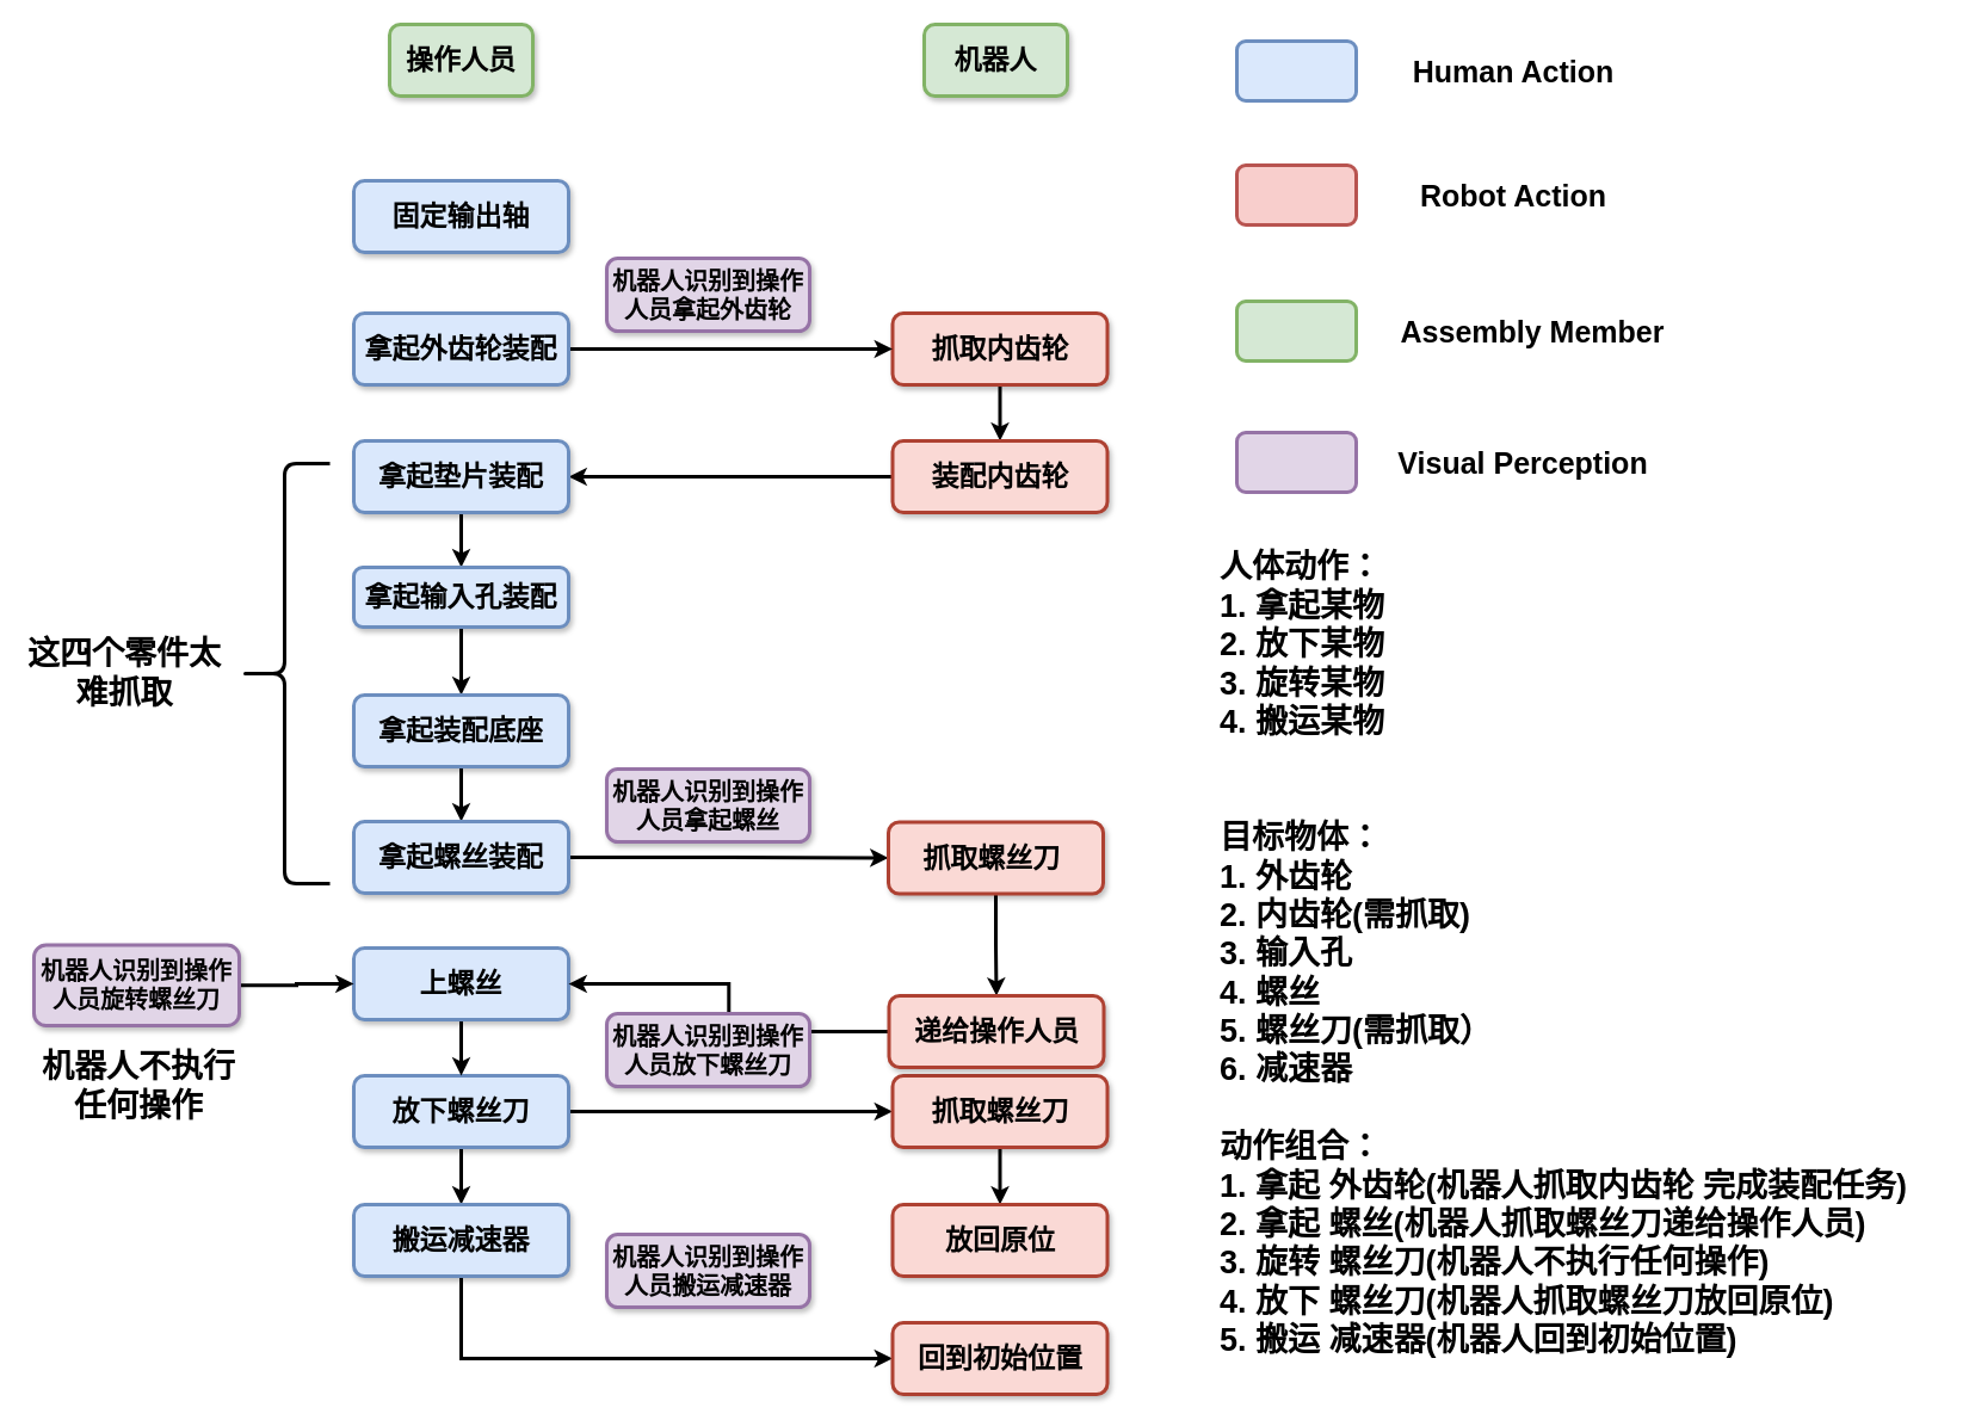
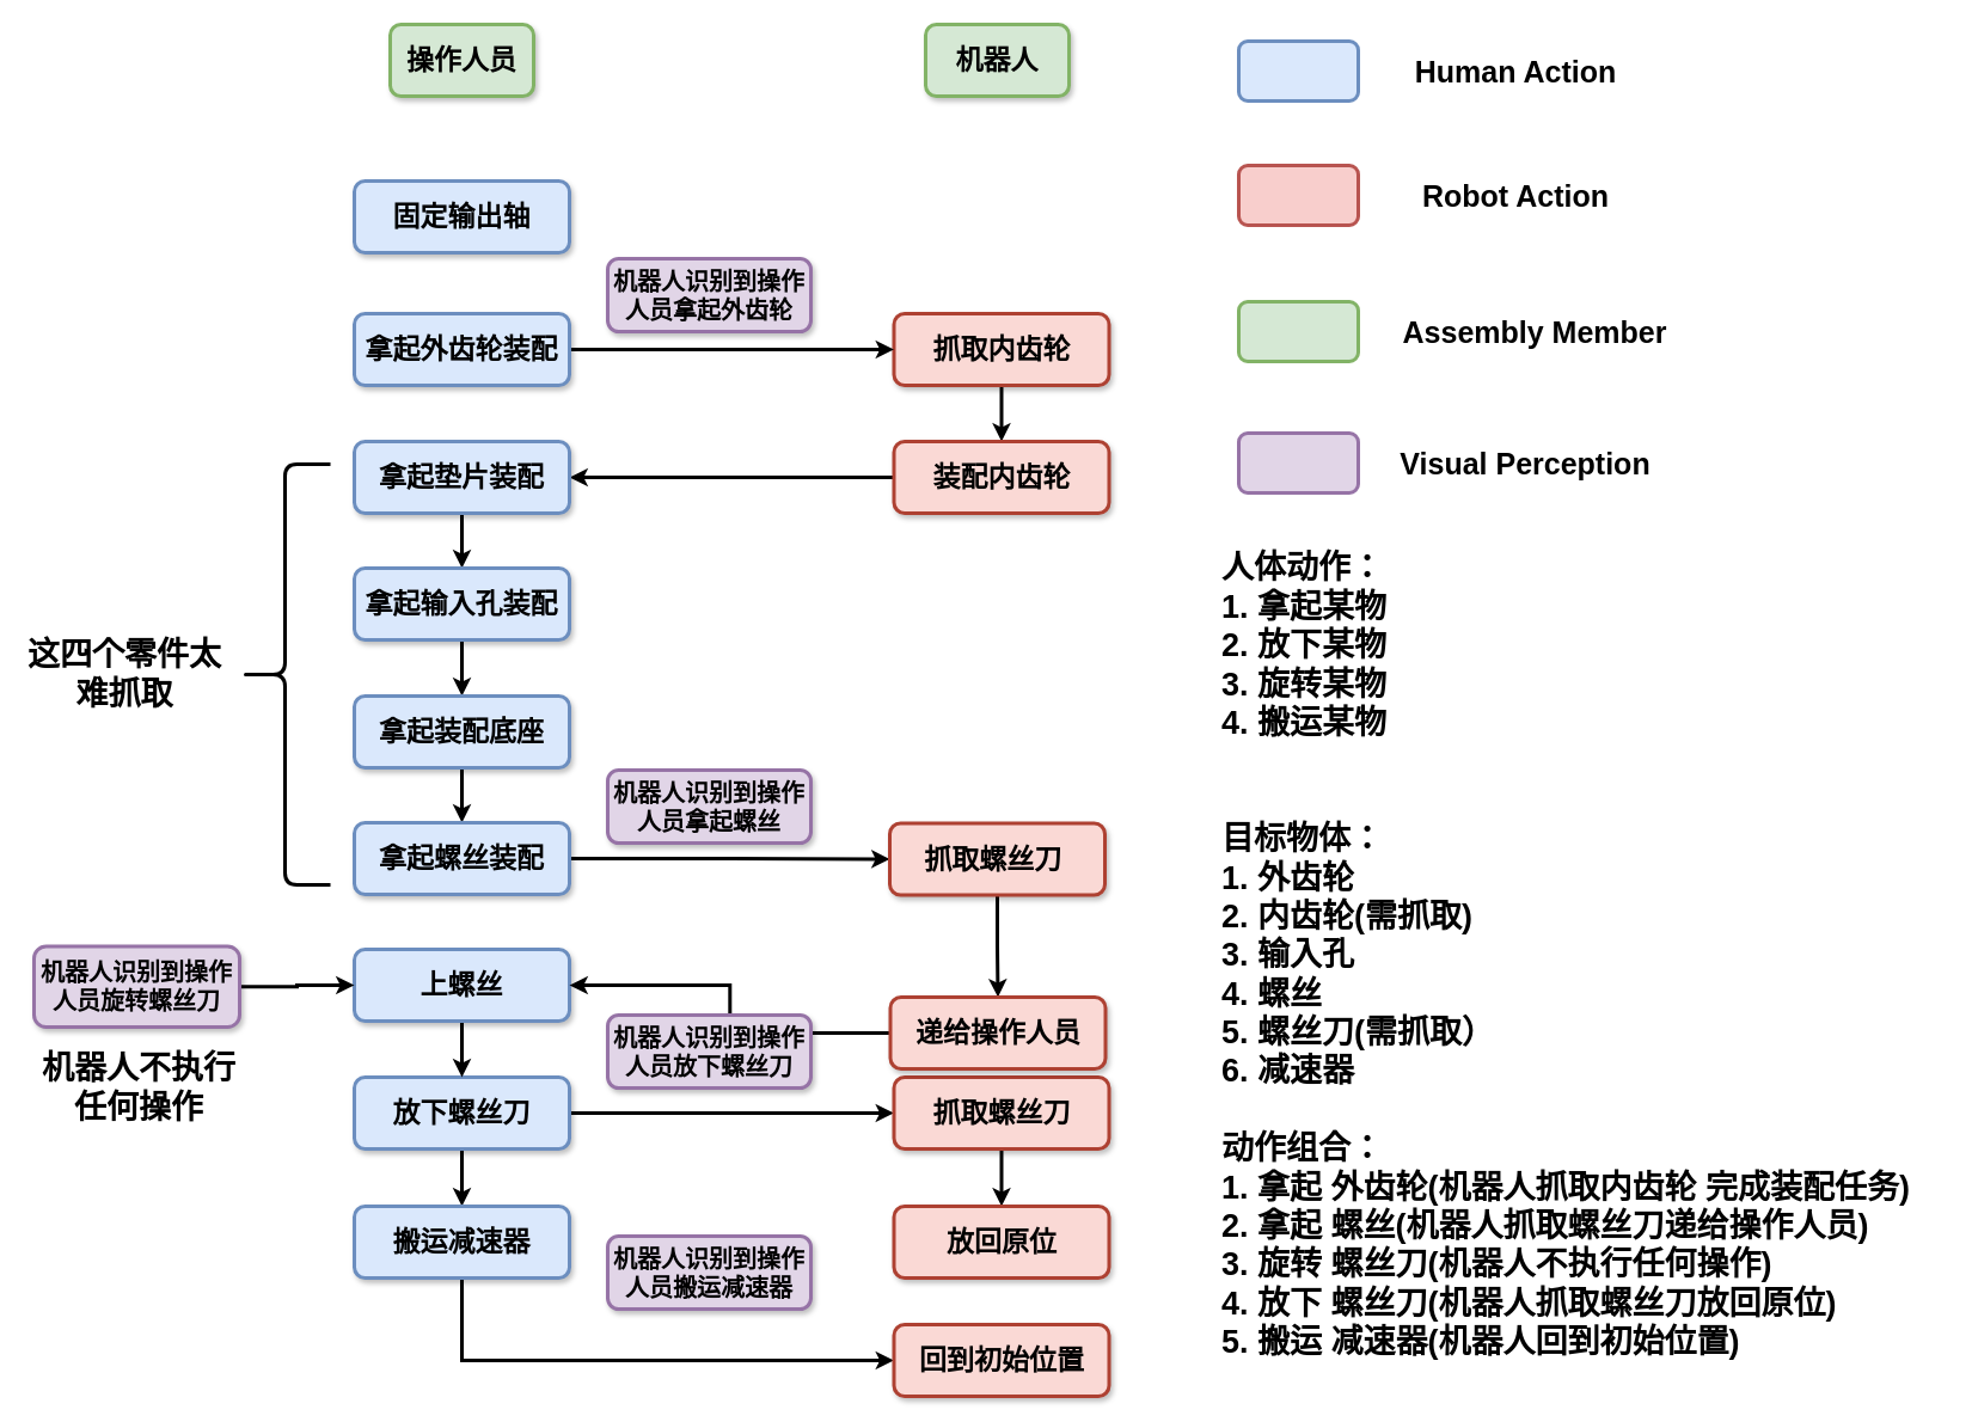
- <mxCell id="14" value="&lt;span style=&quot;font-size: 23px;&quot;&gt;&lt;b style=&quot;font-size: 23px;&quot;&gt;拿起输入孔装配&lt;/b&gt;&lt;/span&gt;" style="rounded=1;whiteSpace=wrap;html=1;fillColor=#dae8fc;strokeColor=#6c8ebf;strokeWidth=3;glass=0;shadow=1;flipV=1;flipH=1;fontSize=23;" parent="1" vertex="1"><mxGeometry x="296" y="475" width="180" height="50" as="geometry" /></mxCell>
+ <mxCell id="14" value="&lt;span style=&quot;font-size: 23px;&quot;&gt;&lt;b style=&quot;font-size: 23px;&quot;&gt;拿起输入孔装配&lt;/b&gt;&lt;/span&gt;" style="rounded=1;whiteSpace=wrap;html=1;fillColor=#dae8fc;strokeColor=#6c8ebf;strokeWidth=3;glass=0;shadow=1;flipV=1;flipH=1;fontSize=23;" parent="1" vertex="1"><mxGeometry x="296" y="475" width="180" height="60" as="geometry" /></mxCell>
